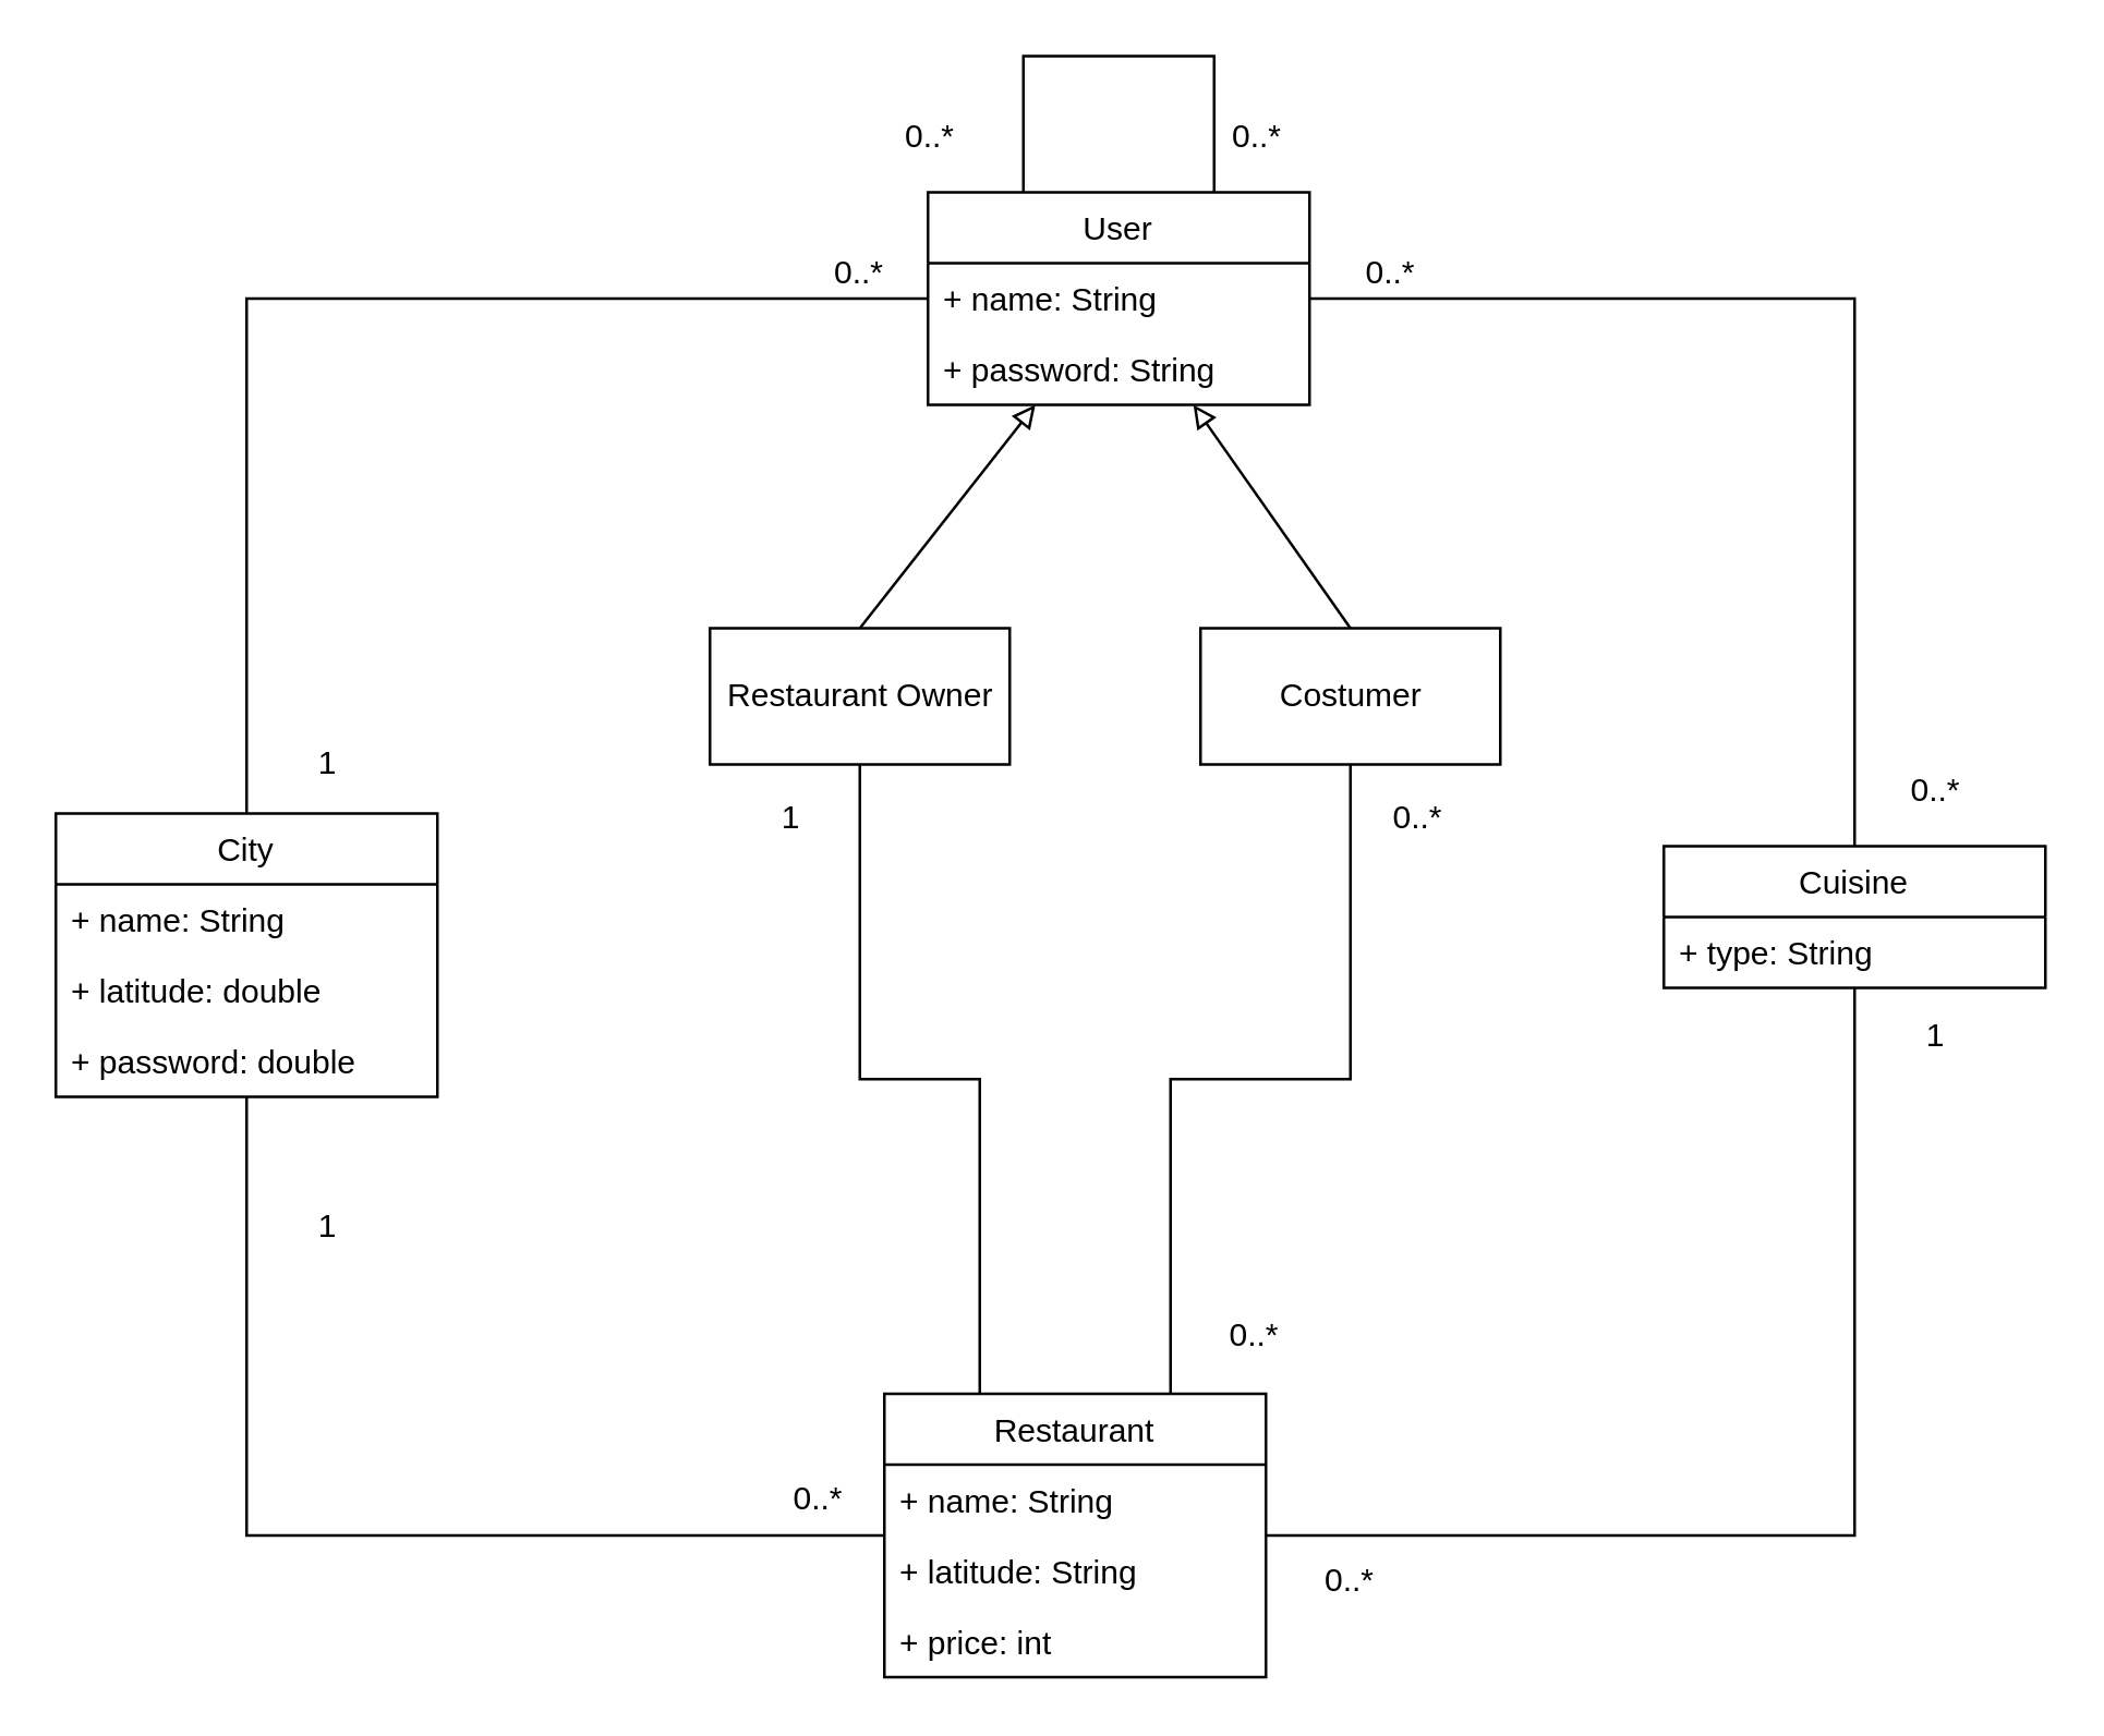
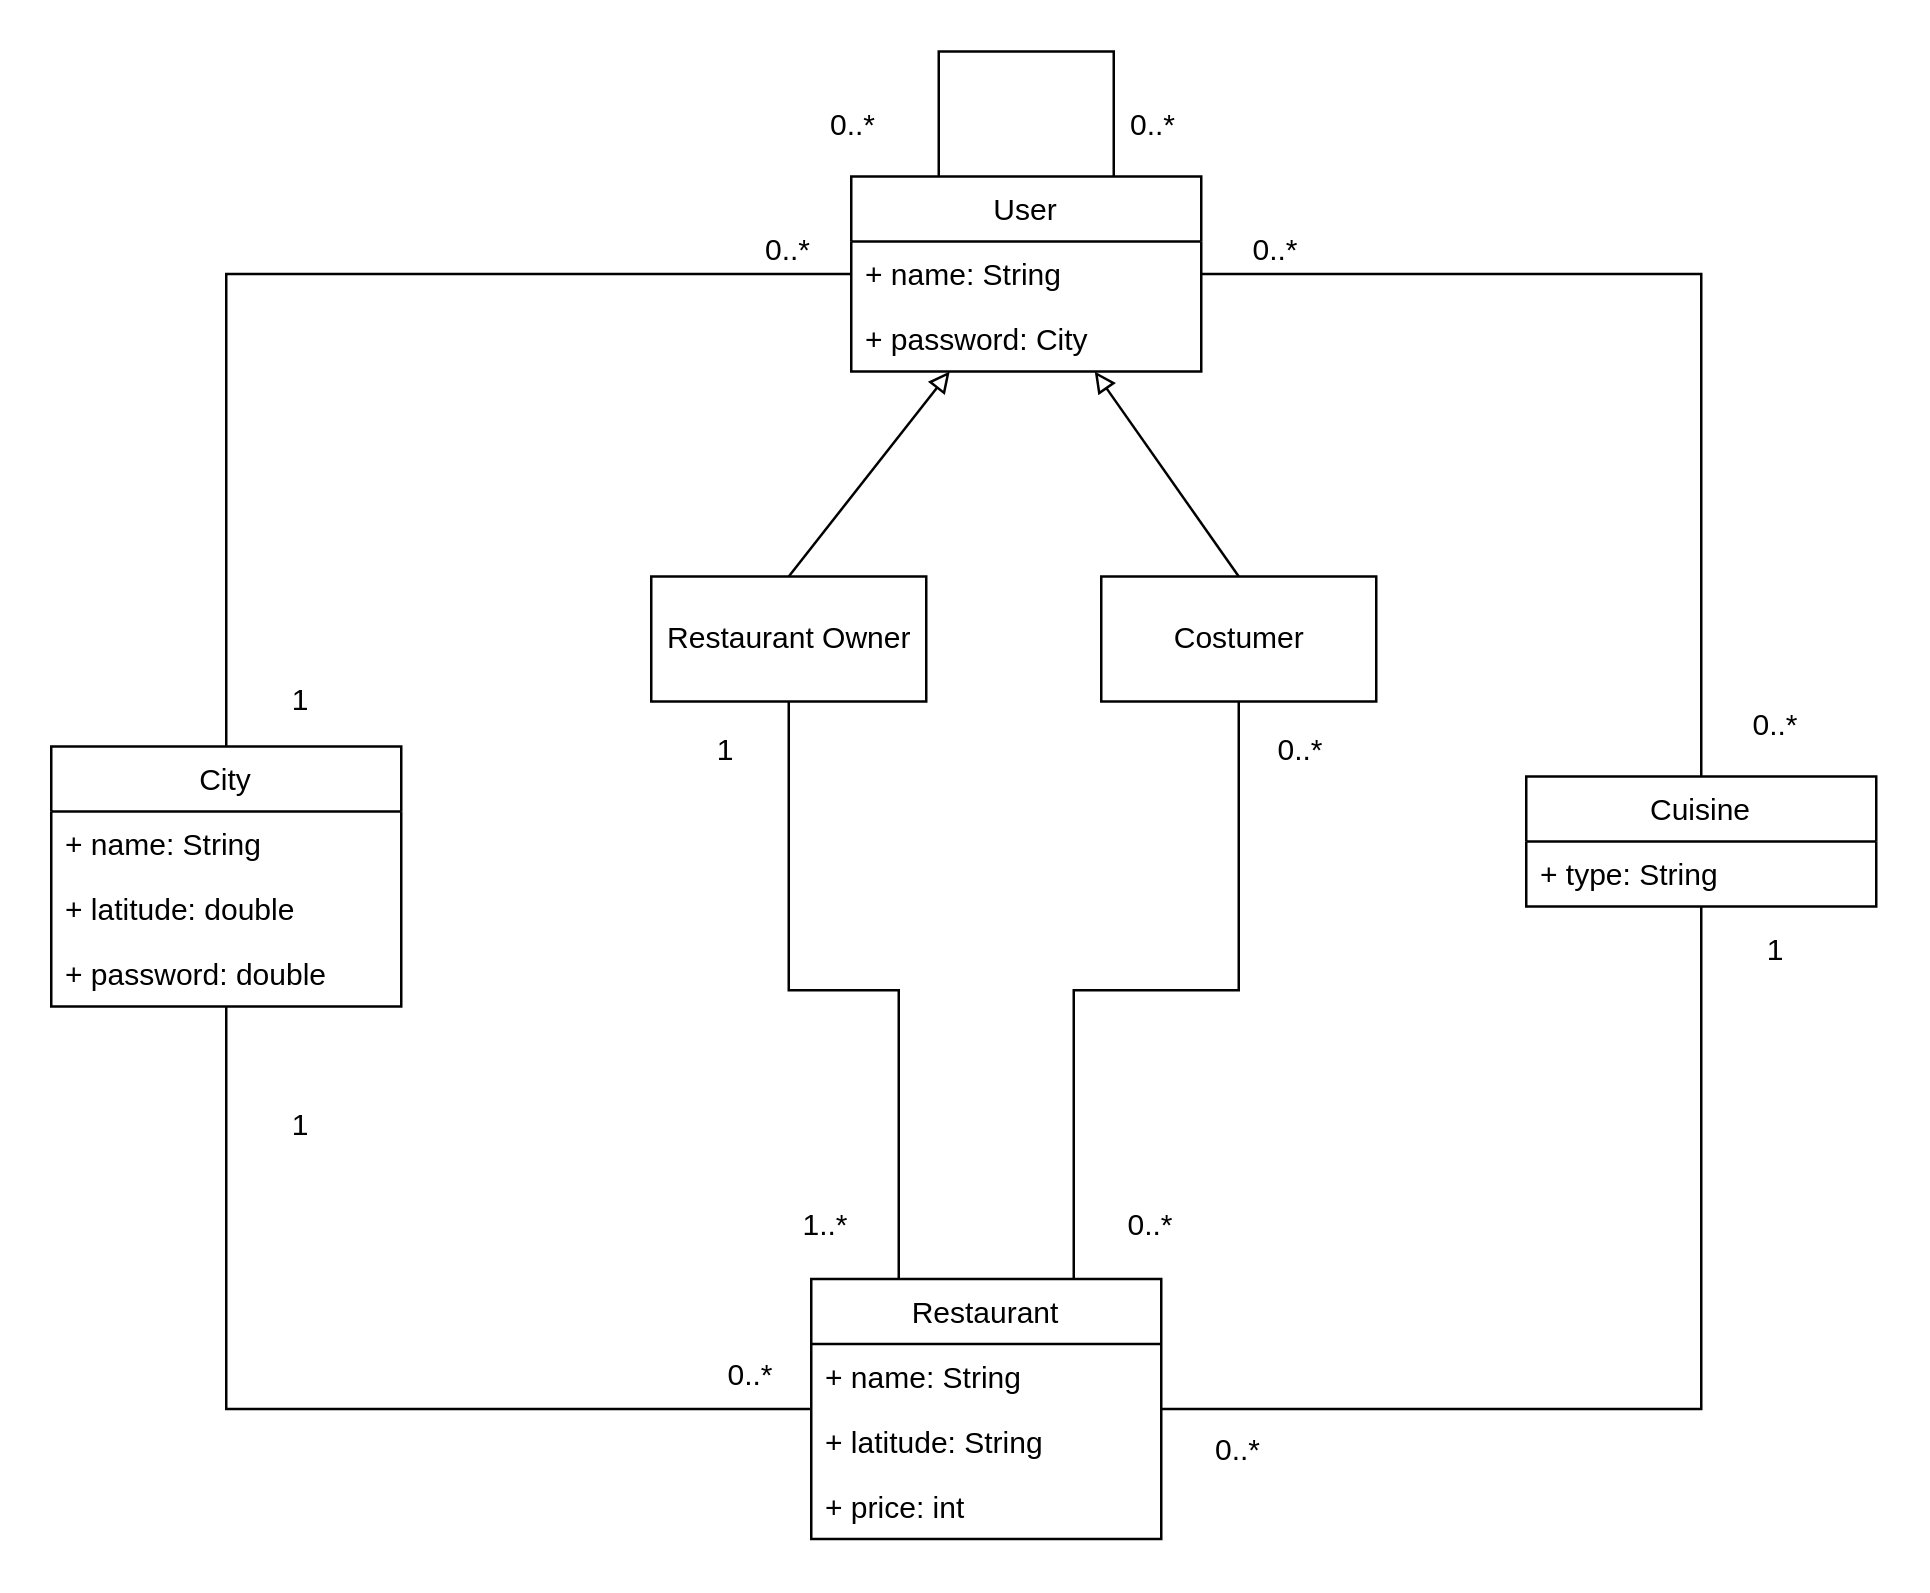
- <mxCell id="10" value="+ password: String" style="text;strokeColor=none;fillColor=none;align=left;verticalAlign=top;spacingLeft=4;spacingRight=4;overflow=hidden;rotatable=0;points=[[0,0.5],[1,0.5]];portConstraint=eastwest;" parent="8" vertex="1"><mxGeometry y="52" width="140" height="26" as="geometry" /></mxCell>
+ <mxCell id="10" value="+ password: City" style="text;strokeColor=none;fillColor=none;align=left;verticalAlign=top;spacingLeft=4;spacingRight=4;overflow=hidden;rotatable=0;points=[[0,0.5],[1,0.5]];portConstraint=eastwest;" parent="8" vertex="1"><mxGeometry y="52" width="140" height="26" as="geometry" /></mxCell>
+ <mxCell id="30" value="1..*" style="text;html=1;strokeColor=none;fillColor=none;align=center;verticalAlign=middle;whiteSpace=wrap;rounded=0;fontSize=12;" parent="1" vertex="1"><mxGeometry x="310" y="480" width="40" height="20" as="geometry" /></mxCell>
